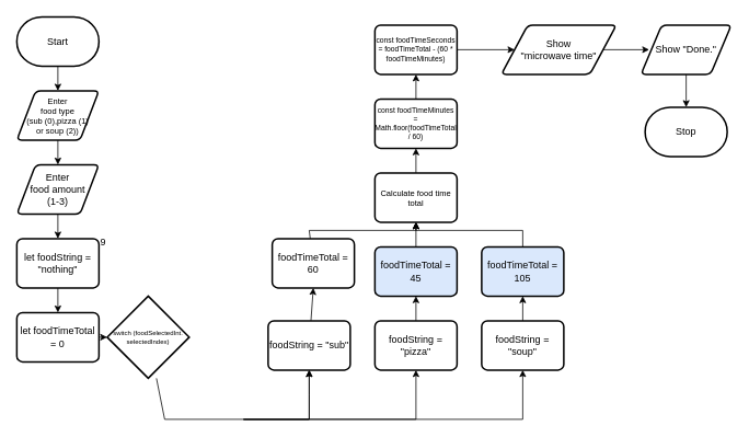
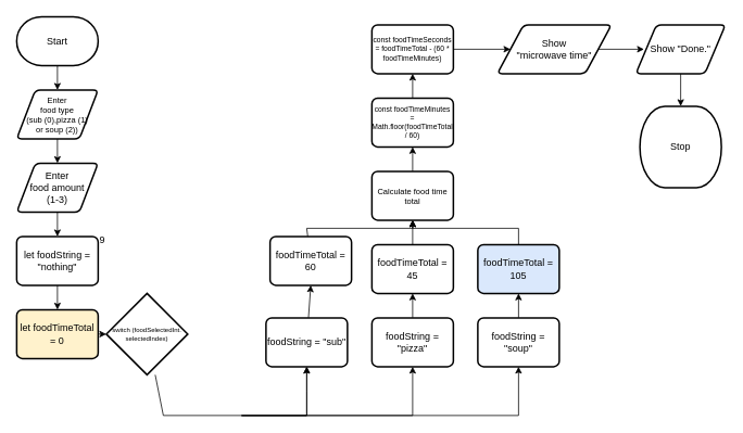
- <mxCell id="40" value="Stop" style="strokeWidth=2;html=1;shape=mxgraph.flowchart.terminator;whiteSpace=wrap;" vertex="1" parent="1"><mxGeometry x="785" y="130" width="100" height="60" as="geometry" /></mxCell>
+ <mxCell id="40" value="Stop" style="strokeWidth=2;html=1;shape=mxgraph.flowchart.terminator;whiteSpace=wrap;" vertex="1" parent="1"><mxGeometry x="785" y="130" width="100" height="100" as="geometry" /></mxCell>
- <mxCell id="28" value="foodTimeTotal = 45" style="rounded=1;whiteSpace=wrap;html=1;absoluteArcSize=1;arcSize=14;strokeWidth=2;fillColor=#dae8fc;" parent="1" vertex="1"><mxGeometry x="456" y="300" width="100" height="60" as="geometry" /></mxCell>
+ <mxCell id="28" value="foodTimeTotal = 45" style="rounded=1;whiteSpace=wrap;html=1;absoluteArcSize=1;arcSize=14;strokeWidth=2;" parent="1" vertex="1"><mxGeometry x="456" y="300" width="100" height="60" as="geometry" /></mxCell>
- <mxCell id="20" value="let foodTimeTotal = 0" style="rounded=1;whiteSpace=wrap;html=1;absoluteArcSize=1;arcSize=14;strokeWidth=2;" parent="1" vertex="1"><mxGeometry x="20" y="380" width="100" height="60" as="geometry" /></mxCell>
+ <mxCell id="20" value="let foodTimeTotal = 0" style="rounded=1;whiteSpace=wrap;html=1;absoluteArcSize=1;arcSize=14;strokeWidth=2;fillColor=#fff2cc;" parent="1" vertex="1"><mxGeometry x="20" y="380" width="100" height="60" as="geometry" /></mxCell>
